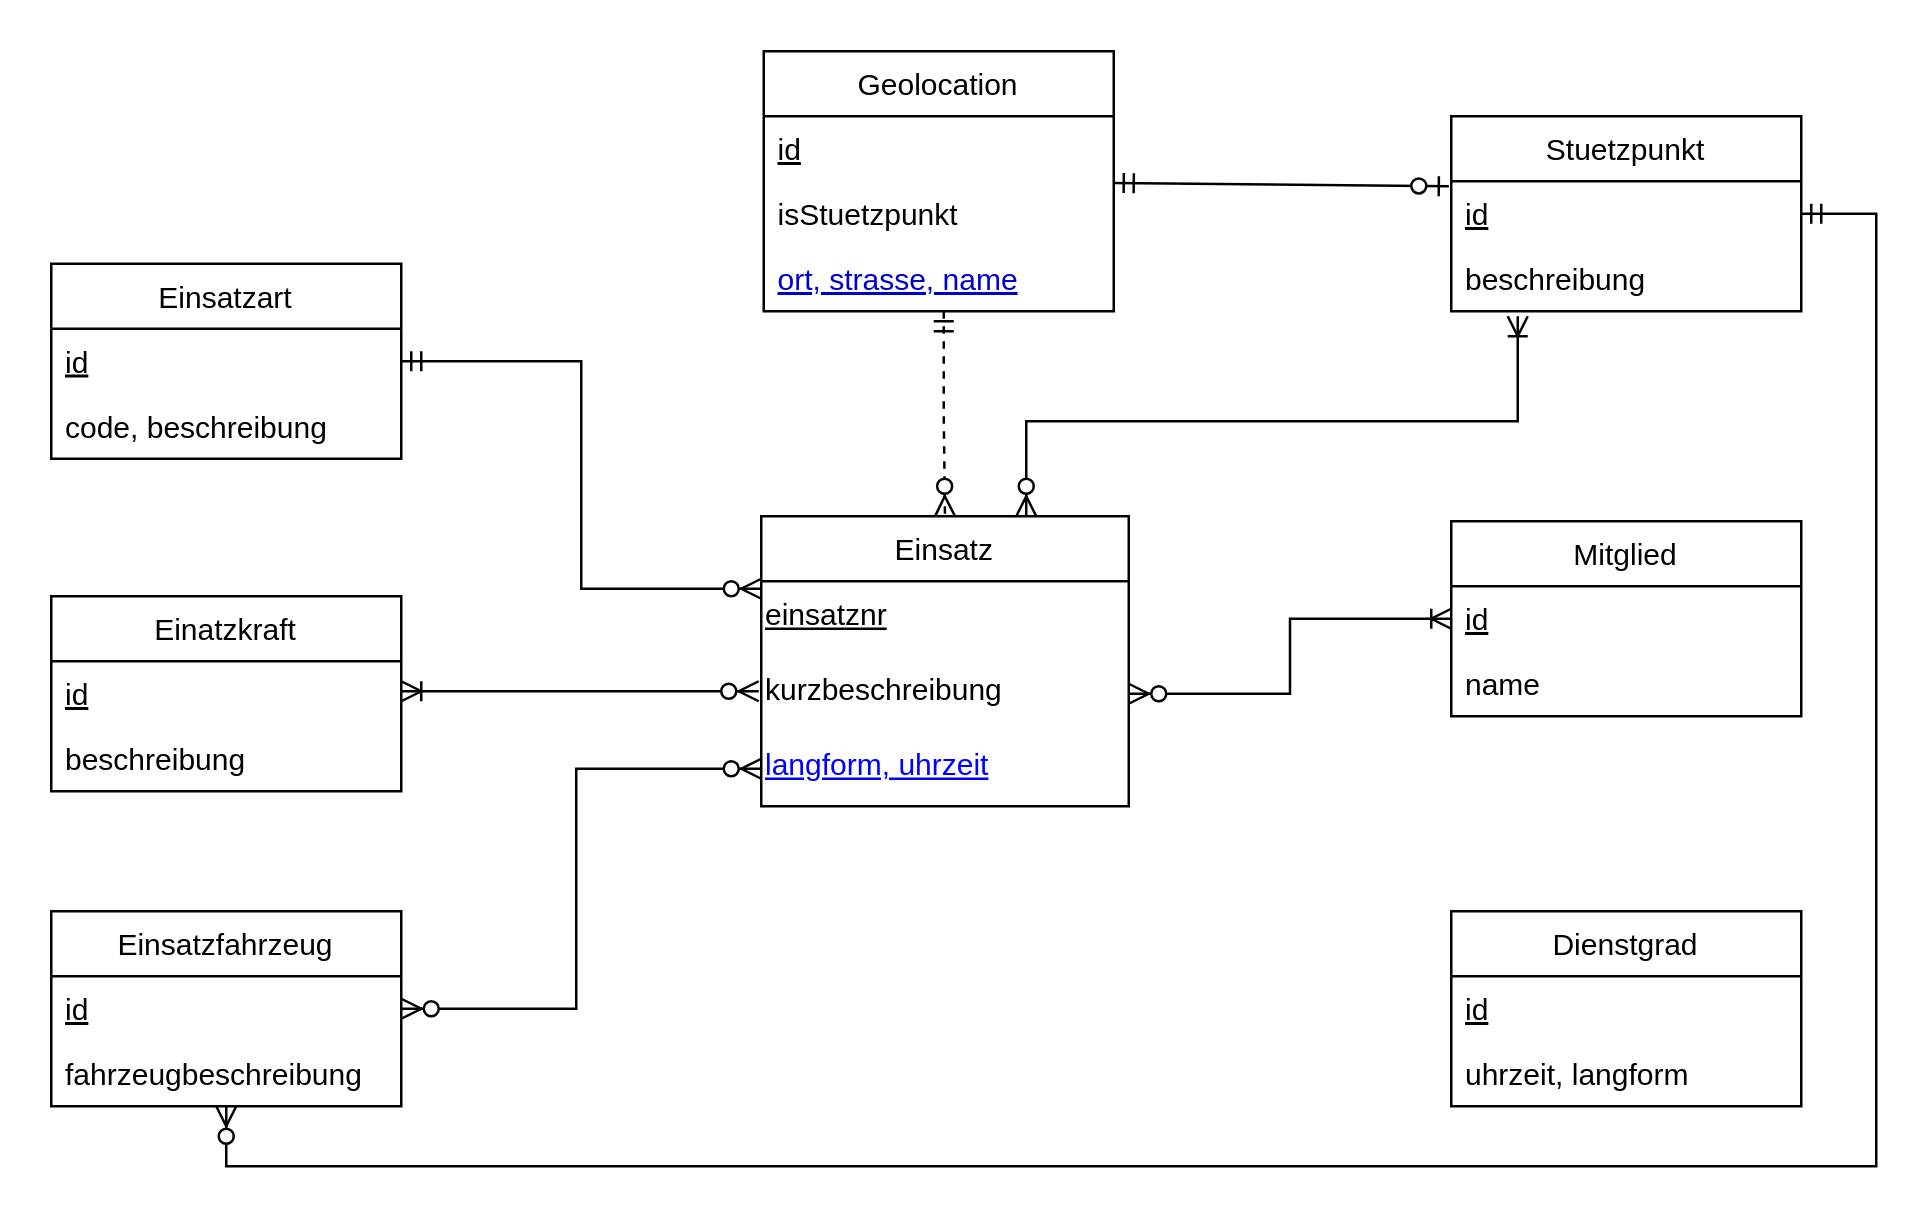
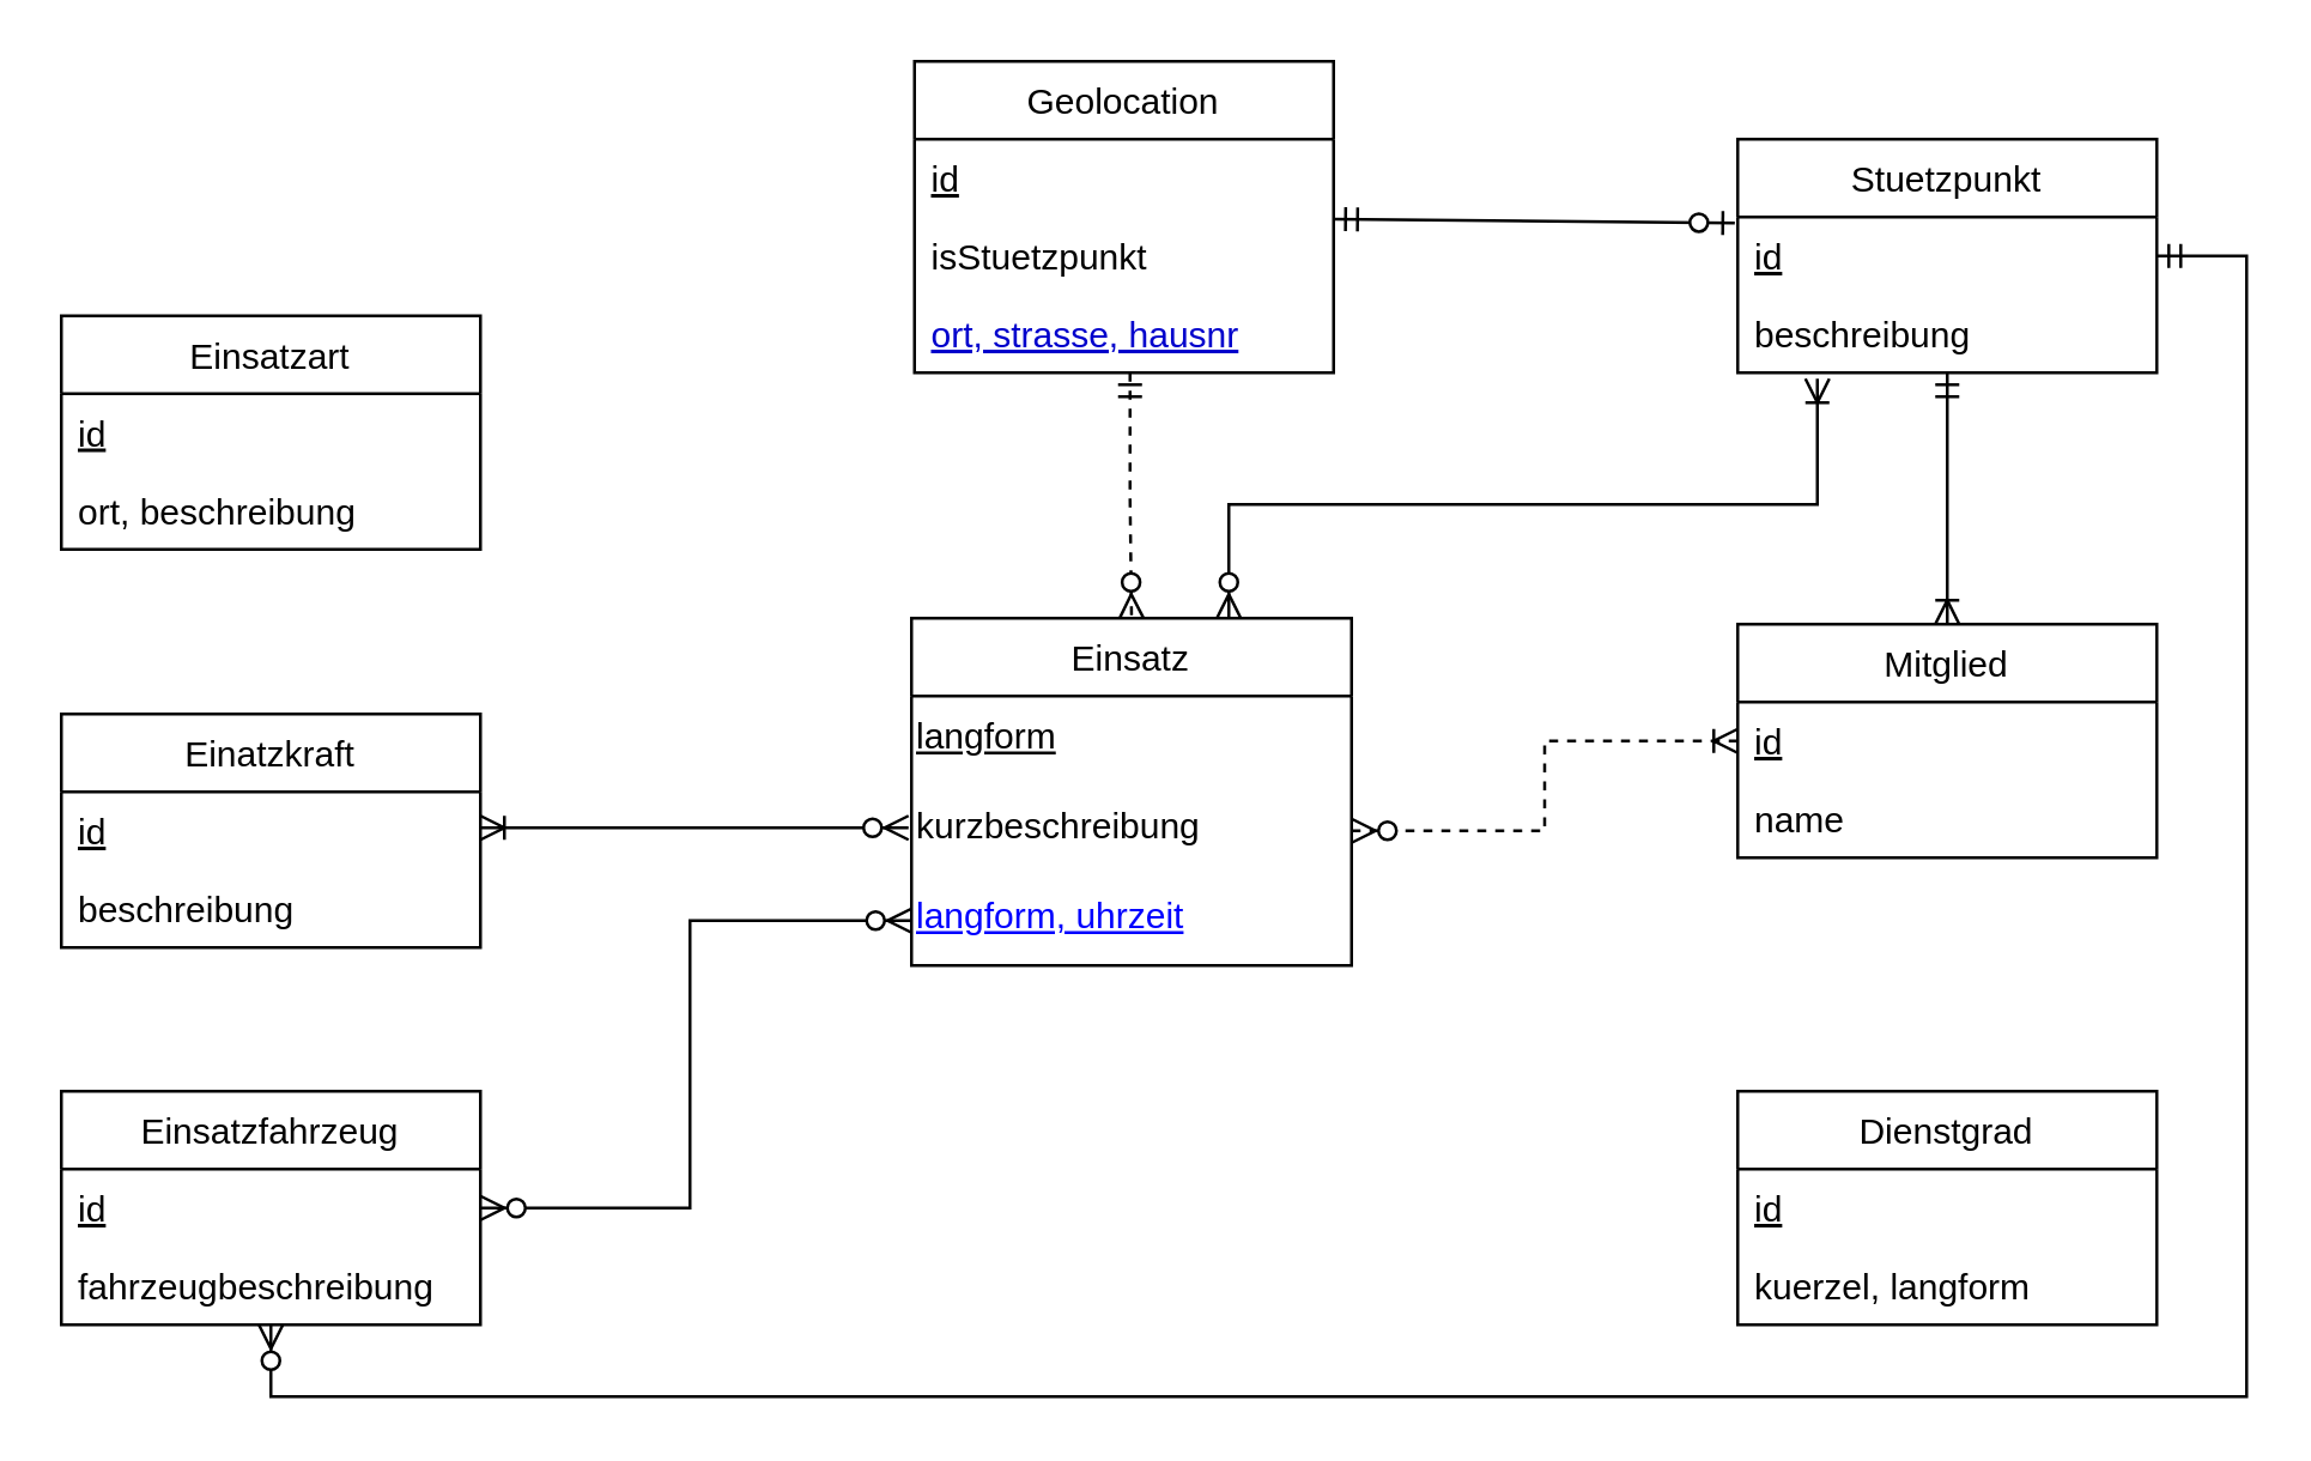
- <mxCell id="19" value="ort, strasse, name" style="text;strokeColor=none;fillColor=none;align=left;verticalAlign=top;spacingLeft=4;spacingRight=4;overflow=hidden;rotatable=0;points=[[0,0.5],[1,0.5]];portConstraint=eastwest;fontColor=#0000CC;fontStyle=4" parent="16" vertex="1"><mxGeometry y="78" width="140" height="26" as="geometry" /></mxCell>
+ <mxCell id="19" value="ort, strasse, hausnr" style="text;strokeColor=none;fillColor=none;align=left;verticalAlign=top;spacingLeft=4;spacingRight=4;overflow=hidden;rotatable=0;points=[[0,0.5],[1,0.5]];portConstraint=eastwest;fontColor=#0000CC;fontStyle=4" parent="16" vertex="1"><mxGeometry y="78" width="140" height="26" as="geometry" /></mxCell>
+ <mxCell id="28" style="edgeStyle=orthogonalEdgeStyle;rounded=0;orthogonalLoop=1;jettySize=auto;html=1;entryX=0.5;entryY=1;entryDx=0;entryDy=0;endArrow=ERmandOne;endFill=0;startArrow=ERoneToMany;startFill=0;" parent="1" source="30" target="7" edge="1"><mxGeometry relative="1" as="geometry" /></mxCell>
- <mxCell id="27" value="code, beschreibung" style="text;strokeColor=none;fillColor=none;align=left;verticalAlign=top;spacingLeft=4;spacingRight=4;overflow=hidden;rotatable=0;points=[[0,0.5],[1,0.5]];portConstraint=eastwest;" parent="25" vertex="1"><mxGeometry y="52" width="140" height="26" as="geometry" /></mxCell>
+ <mxCell id="27" value="ort, beschreibung" style="text;strokeColor=none;fillColor=none;align=left;verticalAlign=top;spacingLeft=4;spacingRight=4;overflow=hidden;rotatable=0;points=[[0,0.5],[1,0.5]];portConstraint=eastwest;" parent="25" vertex="1"><mxGeometry y="52" width="140" height="26" as="geometry" /></mxCell>
- <mxCell id="24" style="edgeStyle=orthogonalEdgeStyle;rounded=0;orthogonalLoop=1;jettySize=auto;html=1;entryX=0;entryY=0.25;entryDx=0;entryDy=0;startArrow=ERmandOne;startFill=0;endArrow=ERzeroToMany;endFill=1;" parent="1" source="25" target="10" edge="1"><mxGeometry relative="1" as="geometry" /></mxCell>
- <mxCell id="11" value="&lt;u&gt;einsatznr&lt;/u&gt;" style="text;html=1;" parent="10" vertex="1"><mxGeometry y="26" width="147" height="30" as="geometry" /></mxCell>
+ <mxCell id="11" value="&lt;u&gt;langform&lt;/u&gt;" style="text;html=1;" parent="10" vertex="1"><mxGeometry y="26" width="147" height="30" as="geometry" /></mxCell>
- <mxCell id="29" style="edgeStyle=orthogonalEdgeStyle;rounded=0;orthogonalLoop=1;jettySize=auto;html=1;entryX=1;entryY=0.5;entryDx=0;entryDy=0;startArrow=ERoneToMany;startFill=0;endArrow=ERzeroToMany;endFill=1;" parent="1" source="30" target="12" edge="1"><mxGeometry relative="1" as="geometry" /></mxCell>
+ <mxCell id="29" style="edgeStyle=orthogonalEdgeStyle;rounded=0;orthogonalLoop=1;jettySize=auto;html=1;entryX=1;entryY=0.5;entryDx=0;entryDy=0;startArrow=ERoneToMany;startFill=0;endArrow=ERzeroToMany;endFill=1;dashed=1;" parent="1" source="30" target="12" edge="1"><mxGeometry relative="1" as="geometry" /></mxCell>
- <mxCell id="35" value="uhrzeit, langform" style="text;strokeColor=none;fillColor=none;align=left;verticalAlign=top;spacingLeft=4;spacingRight=4;overflow=hidden;rotatable=0;points=[[0,0.5],[1,0.5]];portConstraint=eastwest;" parent="33" vertex="1"><mxGeometry y="52" width="140" height="26" as="geometry" /></mxCell>
+ <mxCell id="35" value="kuerzel, langform" style="text;strokeColor=none;fillColor=none;align=left;verticalAlign=top;spacingLeft=4;spacingRight=4;overflow=hidden;rotatable=0;points=[[0,0.5],[1,0.5]];portConstraint=eastwest;" parent="33" vertex="1"><mxGeometry y="52" width="140" height="26" as="geometry" /></mxCell>
